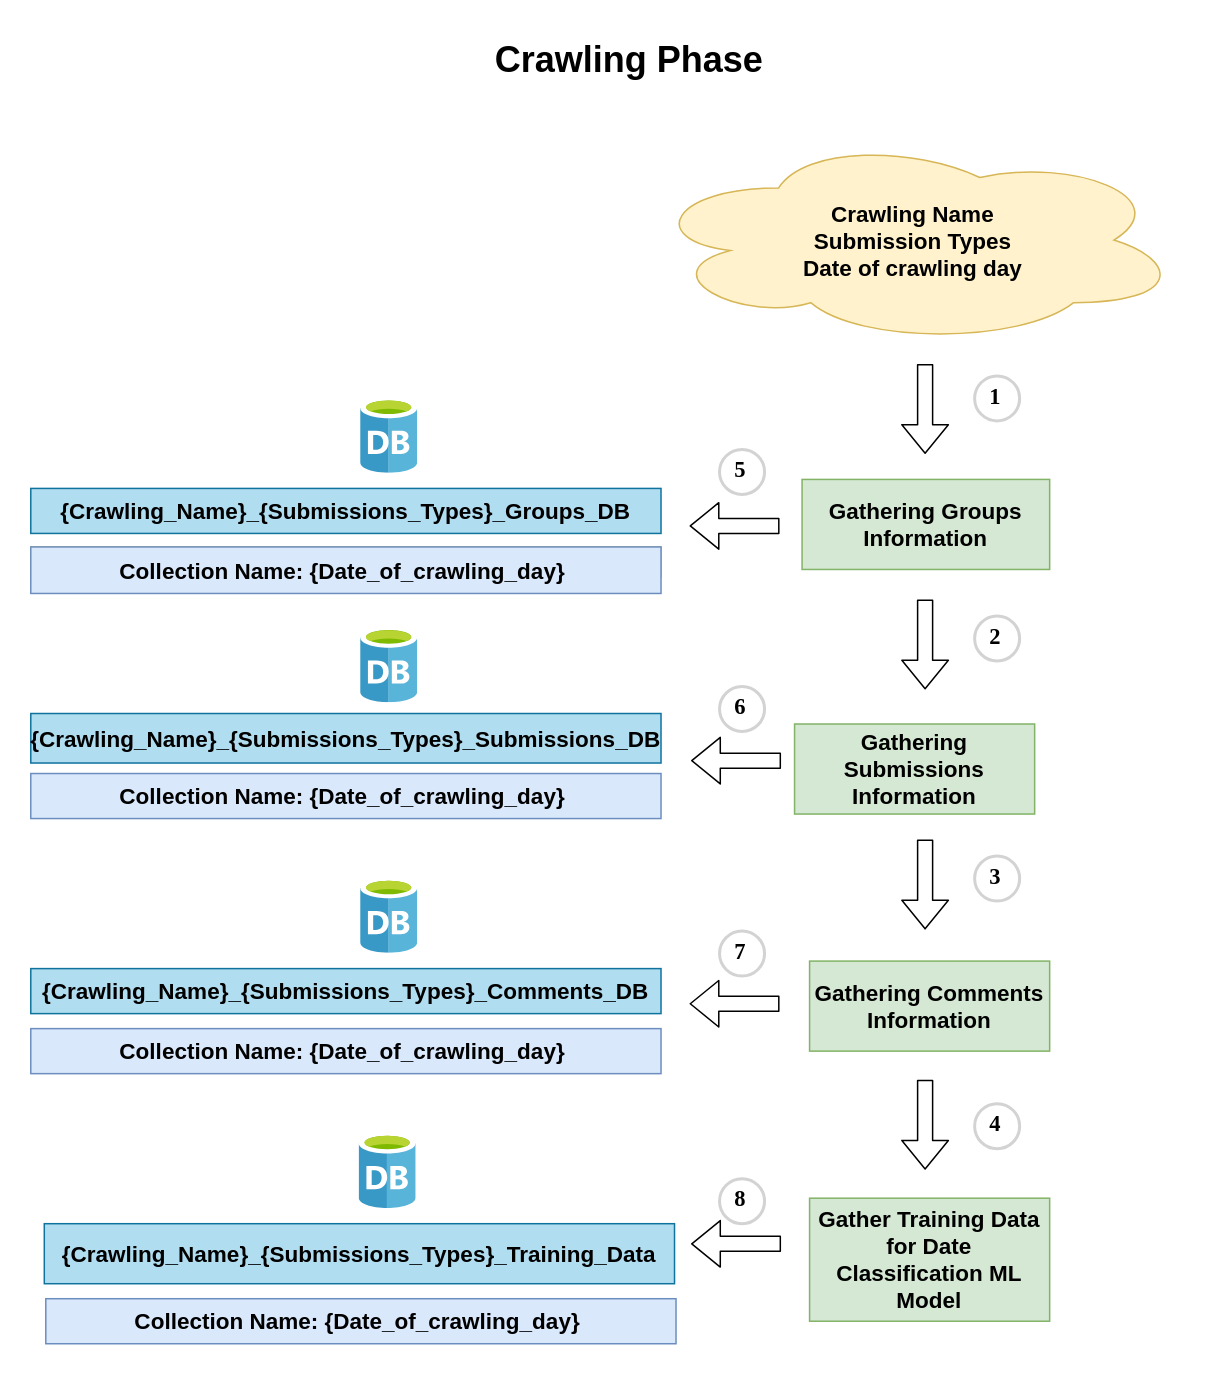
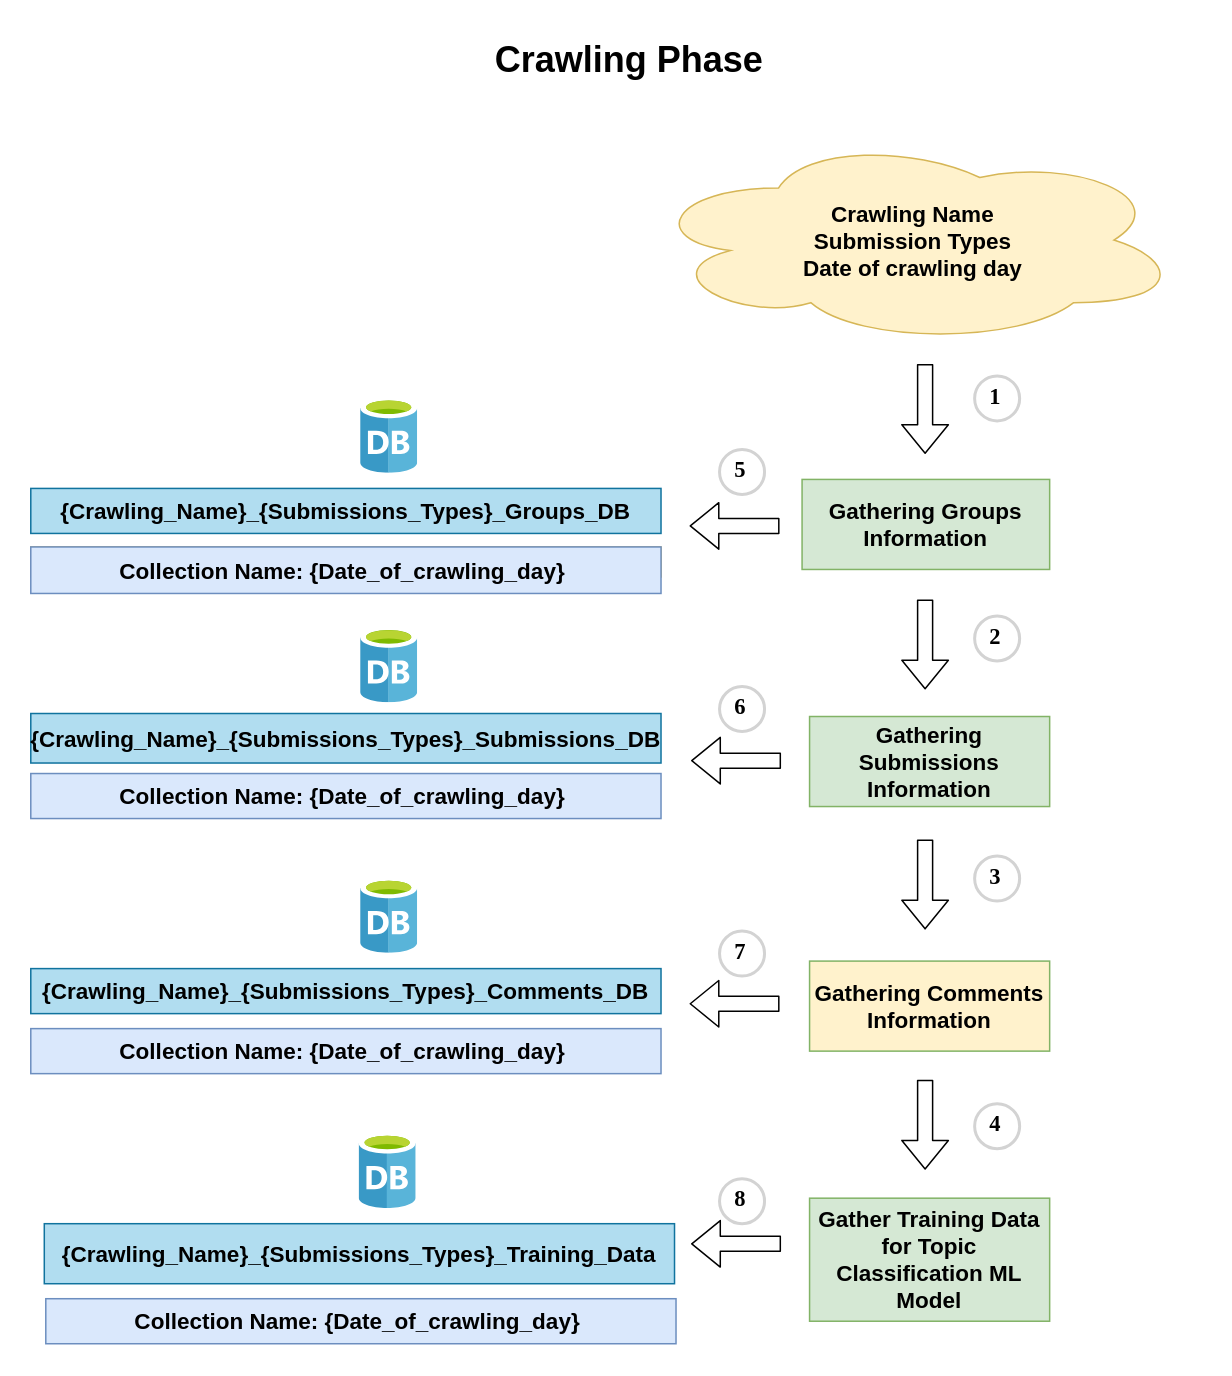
- <mxCell id="6" value="Gathering Submissions Information" style="rounded=0;whiteSpace=wrap;html=1;fontStyle=1;fontSize=15;fillColor=#d5e8d4;strokeColor=#82b366;" vertex="1" parent="1"><mxGeometry x="529" y="482" width="160" height="60" as="geometry" /></mxCell>
+ <mxCell id="6" value="Gathering Submissions Information" style="rounded=0;whiteSpace=wrap;html=1;fontStyle=1;fontSize=15;fillColor=#d5e8d4;strokeColor=#82b366;" vertex="1" parent="1"><mxGeometry x="539" y="477" width="160" height="60" as="geometry" /></mxCell>
- <mxCell id="7" value="Gathering Comments Information" style="rounded=0;whiteSpace=wrap;html=1;fontStyle=1;fontSize=15;fillColor=#d5e8d4;strokeColor=#82b366;" vertex="1" parent="1"><mxGeometry x="539" y="640" width="160" height="60" as="geometry" /></mxCell>
+ <mxCell id="7" value="Gathering Comments Information" style="rounded=0;whiteSpace=wrap;html=1;fontStyle=1;fontSize=15;fillColor=#fff2cc;strokeColor=#82b366;" vertex="1" parent="1"><mxGeometry x="539" y="640" width="160" height="60" as="geometry" /></mxCell>
- <mxCell id="11" value="Gather Training Data for Date Classification ML Model" style="rounded=0;whiteSpace=wrap;html=1;fontStyle=1;fontSize=15;fillColor=#d5e8d4;strokeColor=#82b366;" vertex="1" parent="1"><mxGeometry x="539" y="798" width="160" height="82" as="geometry" /></mxCell>
+ <mxCell id="11" value="Gather Training Data for Topic Classification ML Model" style="rounded=0;whiteSpace=wrap;html=1;fontStyle=1;fontSize=15;fillColor=#d5e8d4;strokeColor=#82b366;" vertex="1" parent="1"><mxGeometry x="539" y="798" width="160" height="82" as="geometry" /></mxCell>
